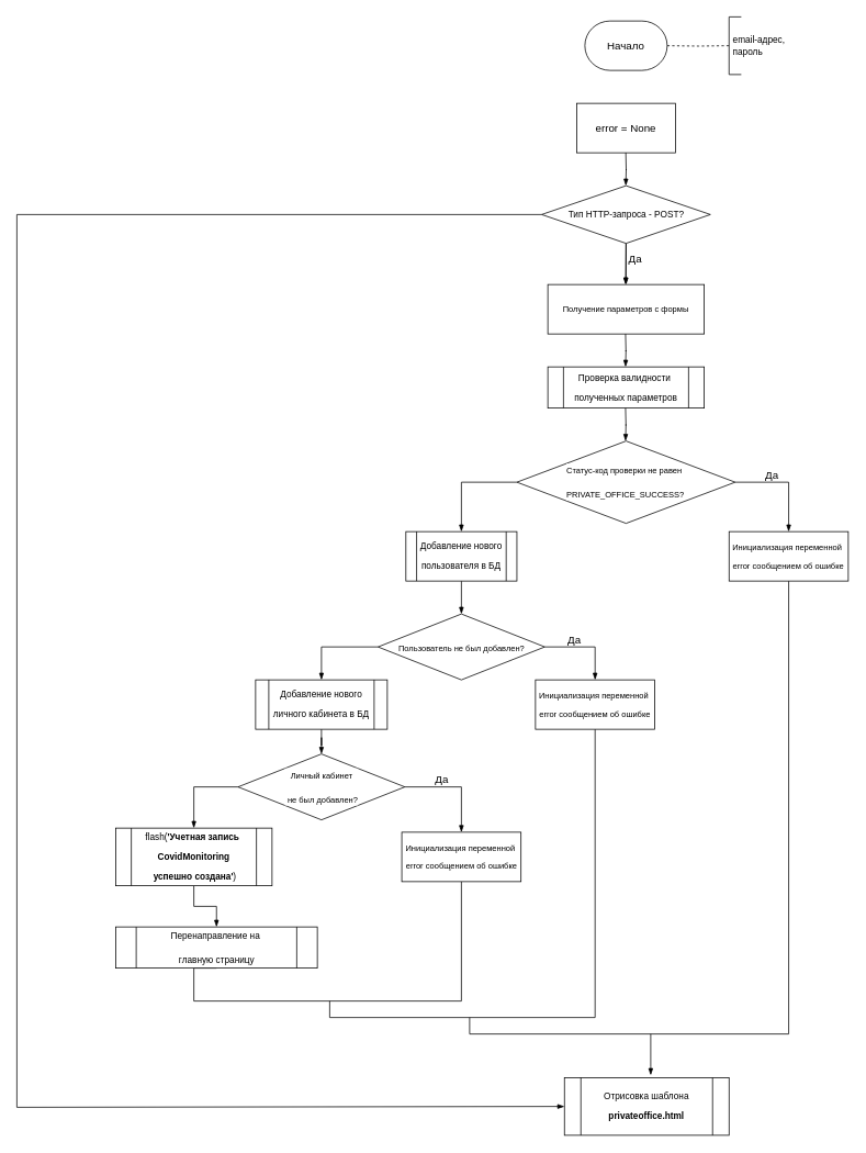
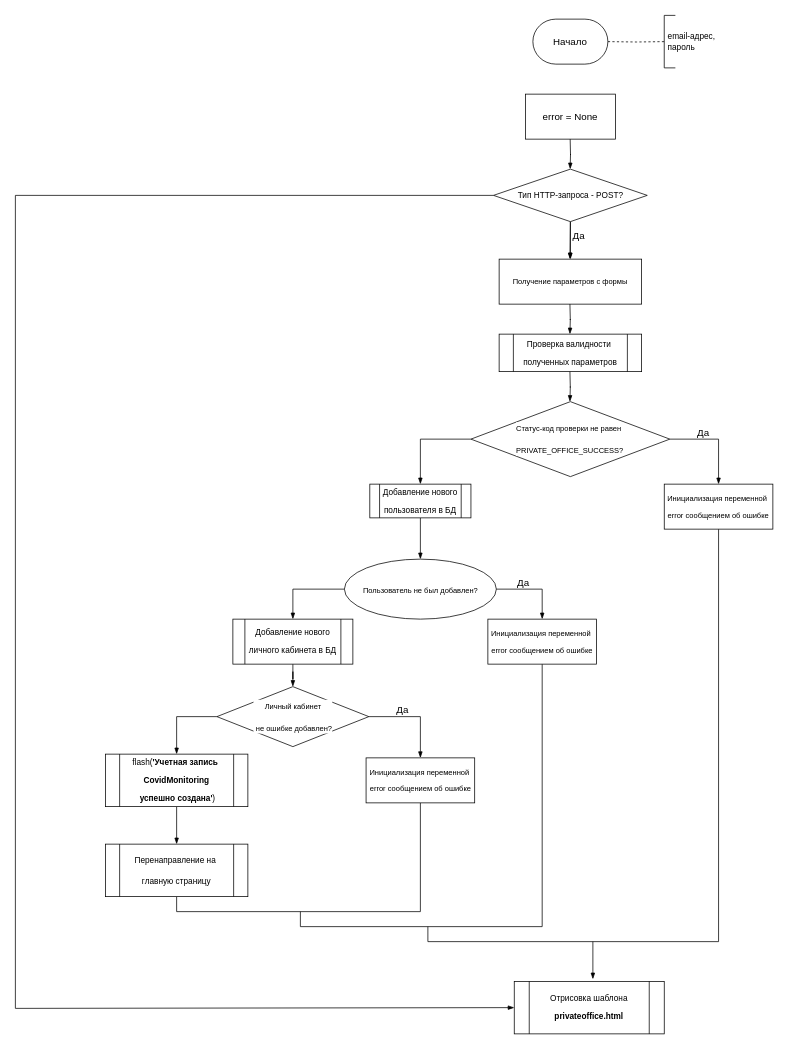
- <mxCell id="21" value="&lt;pre style=&quot;background-color: rgb(255 , 255 , 255) ; font-size: 11px&quot;&gt;&lt;font face=&quot;Helvetica&quot;&gt;Добавление нового&lt;/font&gt;&lt;/pre&gt;&lt;pre style=&quot;background-color: rgb(255 , 255 , 255) ; font-size: 11px&quot;&gt;&lt;font face=&quot;Helvetica&quot;&gt;пользователя в БД&lt;/font&gt;&lt;/pre&gt;" style="shape=process;whiteSpace=wrap;html=1;backgroundOutline=1;fontFamily=Helvetica;fontSize=13;fontColor=#000000;strokeWidth=1;" vertex="1" parent="1"><mxGeometry x="492.59" y="645" width="134.84" height="60" as="geometry" /></mxCell>
+ <mxCell id="21" value="&lt;pre style=&quot;background-color: rgb(255 , 255 , 255) ; font-size: 11px&quot;&gt;&lt;font face=&quot;Helvetica&quot;&gt;Добавление нового&lt;/font&gt;&lt;/pre&gt;&lt;pre style=&quot;background-color: rgb(255 , 255 , 255) ; font-size: 11px&quot;&gt;&lt;font face=&quot;Helvetica&quot;&gt;пользователя в БД&lt;/font&gt;&lt;/pre&gt;" style="shape=process;whiteSpace=wrap;html=1;backgroundOutline=1;fontFamily=Helvetica;fontSize=13;fontColor=#000000;strokeWidth=1;" vertex="1" parent="1"><mxGeometry x="492.59" y="645" width="134.84" height="45" as="geometry" /></mxCell>
- <mxCell id="27" value="&lt;pre style=&quot;background-color: rgb(255 , 255 , 255)&quot;&gt;&lt;pre&gt;&lt;pre&gt;&lt;pre&gt;&lt;font face=&quot;Helvetica&quot; size=&quot;1&quot;&gt;Пользователь не был добавлен?&lt;/font&gt;&lt;/pre&gt;&lt;/pre&gt;&lt;/pre&gt;&lt;/pre&gt;" style="rhombus;whiteSpace=wrap;html=1;fontFamily=Helvetica;fontSize=13;strokeWidth=1;" vertex="1" parent="1"><mxGeometry x="458.71" y="745" width="202.59" height="80" as="geometry" /></mxCell>
+ <mxCell id="27" value="&lt;pre style=&quot;background-color: rgb(255 , 255 , 255)&quot;&gt;&lt;pre&gt;&lt;pre&gt;&lt;pre&gt;&lt;font face=&quot;Helvetica&quot; size=&quot;1&quot;&gt;Пользователь не был добавлен?&lt;/font&gt;&lt;/pre&gt;&lt;/pre&gt;&lt;/pre&gt;&lt;/pre&gt;" style="ellipse;whiteSpace=wrap;html=1;fontFamily=Helvetica;fontSize=13;strokeWidth=1;" vertex="1" parent="1"><mxGeometry x="458.71" y="745" width="202.59" height="80" as="geometry" /></mxCell>
- <mxCell id="35" value="&lt;pre style=&quot;background-color: rgb(255 , 255 , 255)&quot;&gt;&lt;pre&gt;&lt;pre&gt;&lt;pre&gt;&lt;font face=&quot;Helvetica&quot; size=&quot;1&quot;&gt;Личный кабинет&lt;/font&gt;&lt;/pre&gt;&lt;pre&gt;&lt;font face=&quot;Helvetica&quot; size=&quot;1&quot;&gt; не был добавлен?&lt;/font&gt;&lt;/pre&gt;&lt;/pre&gt;&lt;/pre&gt;&lt;/pre&gt;" style="rhombus;whiteSpace=wrap;html=1;fontFamily=Helvetica;fontSize=13;strokeWidth=1;" vertex="1" parent="1"><mxGeometry x="288.71" y="915" width="202.59" height="80" as="geometry" /></mxCell>
+ <mxCell id="35" value="&lt;pre style=&quot;background-color: rgb(255 , 255 , 255)&quot;&gt;&lt;pre&gt;&lt;pre&gt;&lt;pre&gt;&lt;font face=&quot;Helvetica&quot; size=&quot;1&quot;&gt;Личный кабинет&lt;/font&gt;&lt;/pre&gt;&lt;pre&gt;&lt;font face=&quot;Helvetica&quot; size=&quot;1&quot;&gt; не ошибке добавлен?&lt;/font&gt;&lt;/pre&gt;&lt;/pre&gt;&lt;/pre&gt;&lt;/pre&gt;" style="rhombus;whiteSpace=wrap;html=1;fontFamily=Helvetica;fontSize=13;strokeWidth=1;" vertex="1" parent="1"><mxGeometry x="288.71" y="915" width="202.59" height="80" as="geometry" /></mxCell>
- <mxCell id="42" value="&lt;pre style=&quot;background-color: rgb(255 , 255 , 255)&quot;&gt;&lt;pre&gt;&lt;pre&gt;&lt;pre&gt;&lt;pre&gt;&lt;font face=&quot;Helvetica&quot;&gt;&lt;span style=&quot;font-size: 11px&quot;&gt;Перенаправление на &lt;/span&gt;&lt;/font&gt;&lt;span style=&quot;font-size: 11px&quot;&gt;&lt;br&gt;&lt;/span&gt;&lt;/pre&gt;&lt;pre&gt;&lt;font face=&quot;Helvetica&quot;&gt;&lt;span style=&quot;font-size: 11px&quot;&gt;главную страницу&lt;/span&gt;&lt;/font&gt;&lt;/pre&gt;&lt;/pre&gt;&lt;/pre&gt;&lt;/pre&gt;&lt;/pre&gt;" style="shape=process;whiteSpace=wrap;html=1;backgroundOutline=1;fontFamily=Helvetica;fontSize=13;fontColor=#000000;strokeWidth=1;" vertex="1" parent="1"><mxGeometry x="140" y="1125" width="245" height="50" as="geometry" /></mxCell>
+ <mxCell id="42" value="&lt;pre style=&quot;background-color: rgb(255 , 255 , 255)&quot;&gt;&lt;pre&gt;&lt;pre&gt;&lt;pre&gt;&lt;pre&gt;&lt;font face=&quot;Helvetica&quot;&gt;&lt;span style=&quot;font-size: 11px&quot;&gt;Перенаправление на &lt;/span&gt;&lt;/font&gt;&lt;span style=&quot;font-size: 11px&quot;&gt;&lt;br&gt;&lt;/span&gt;&lt;/pre&gt;&lt;pre&gt;&lt;font face=&quot;Helvetica&quot;&gt;&lt;span style=&quot;font-size: 11px&quot;&gt;главную страницу&lt;/span&gt;&lt;/font&gt;&lt;/pre&gt;&lt;/pre&gt;&lt;/pre&gt;&lt;/pre&gt;&lt;/pre&gt;" style="shape=process;whiteSpace=wrap;html=1;backgroundOutline=1;fontFamily=Helvetica;fontSize=13;fontColor=#000000;strokeWidth=1;" vertex="1" parent="1"><mxGeometry x="140" y="1125" width="190" height="70" as="geometry" /></mxCell>
